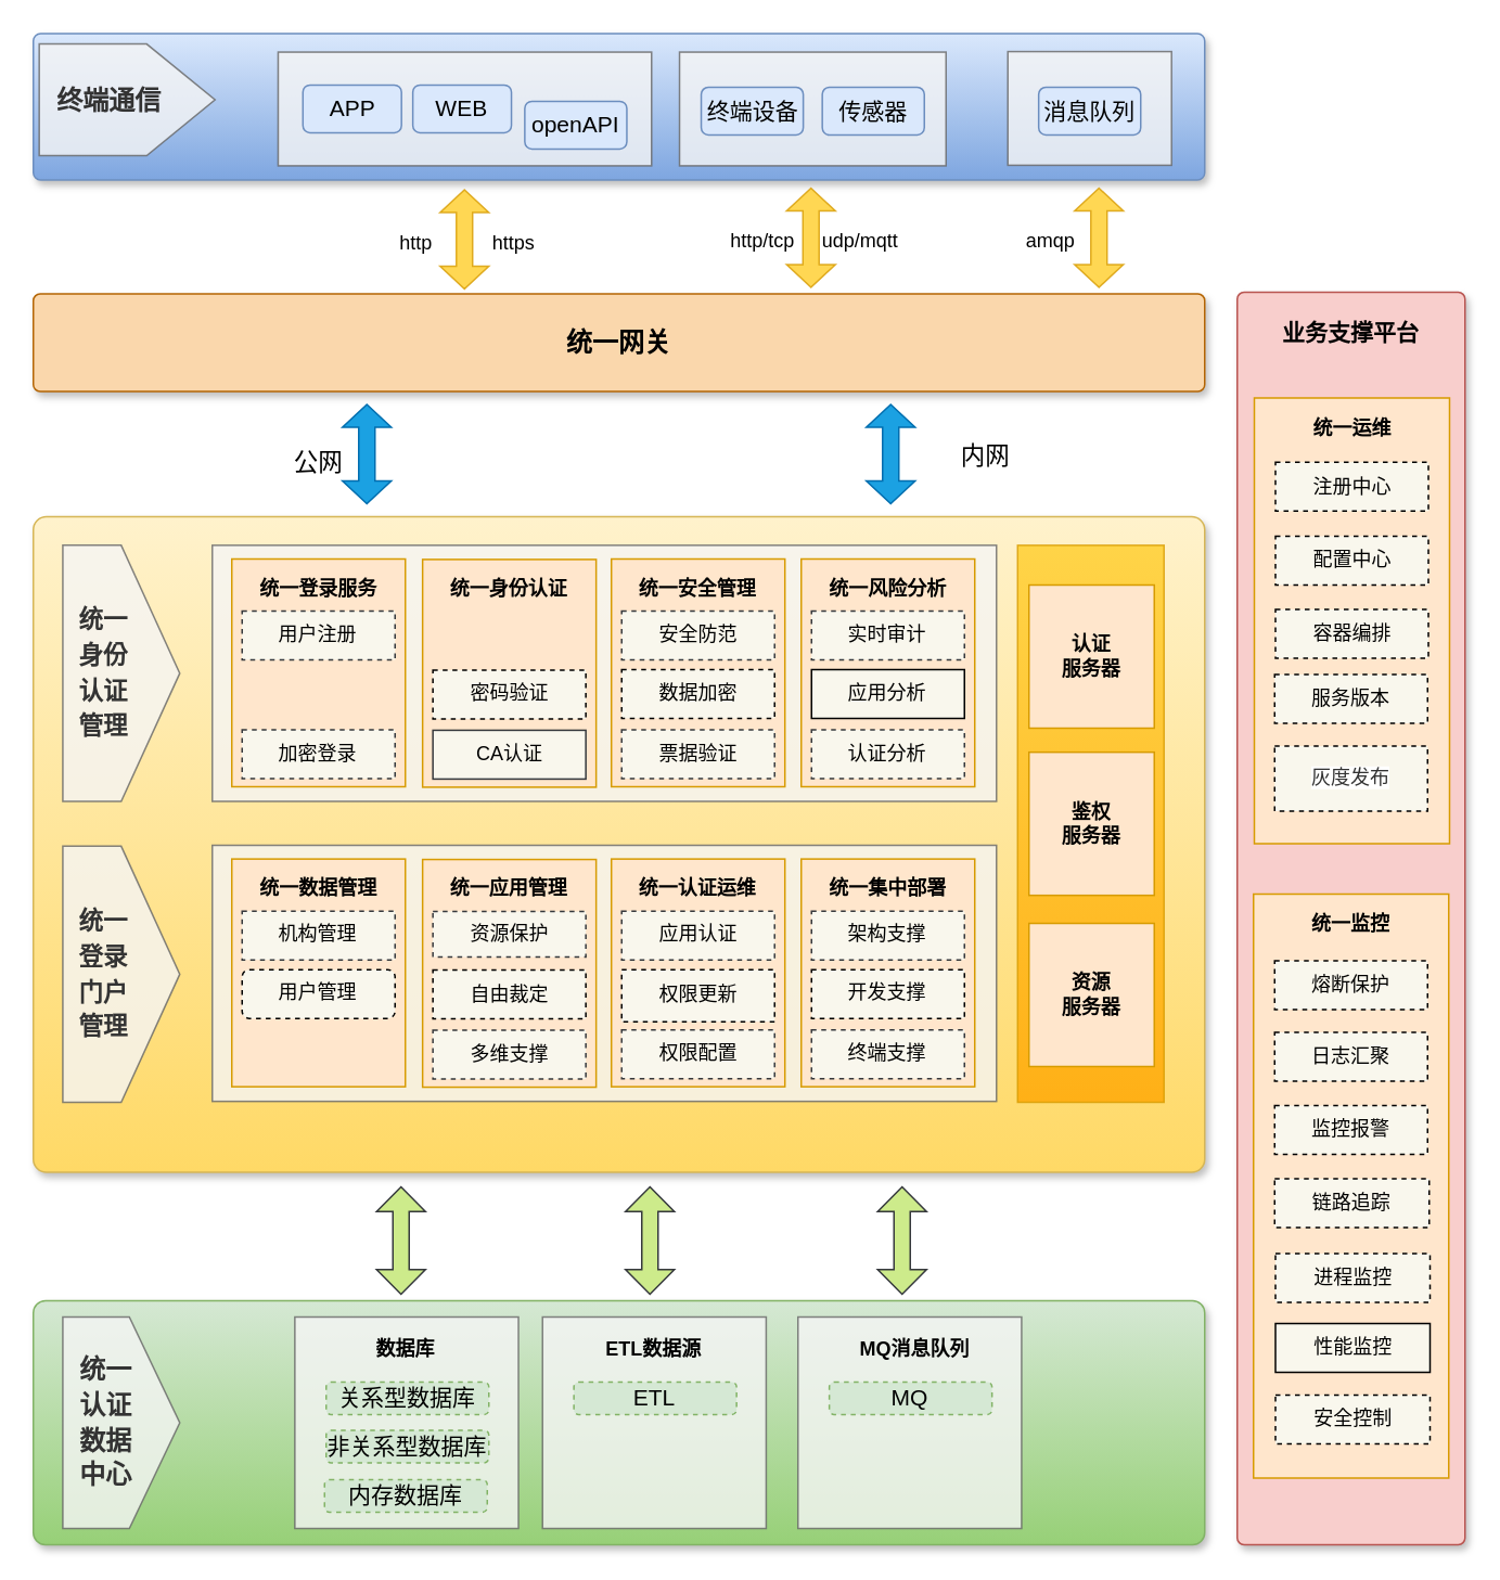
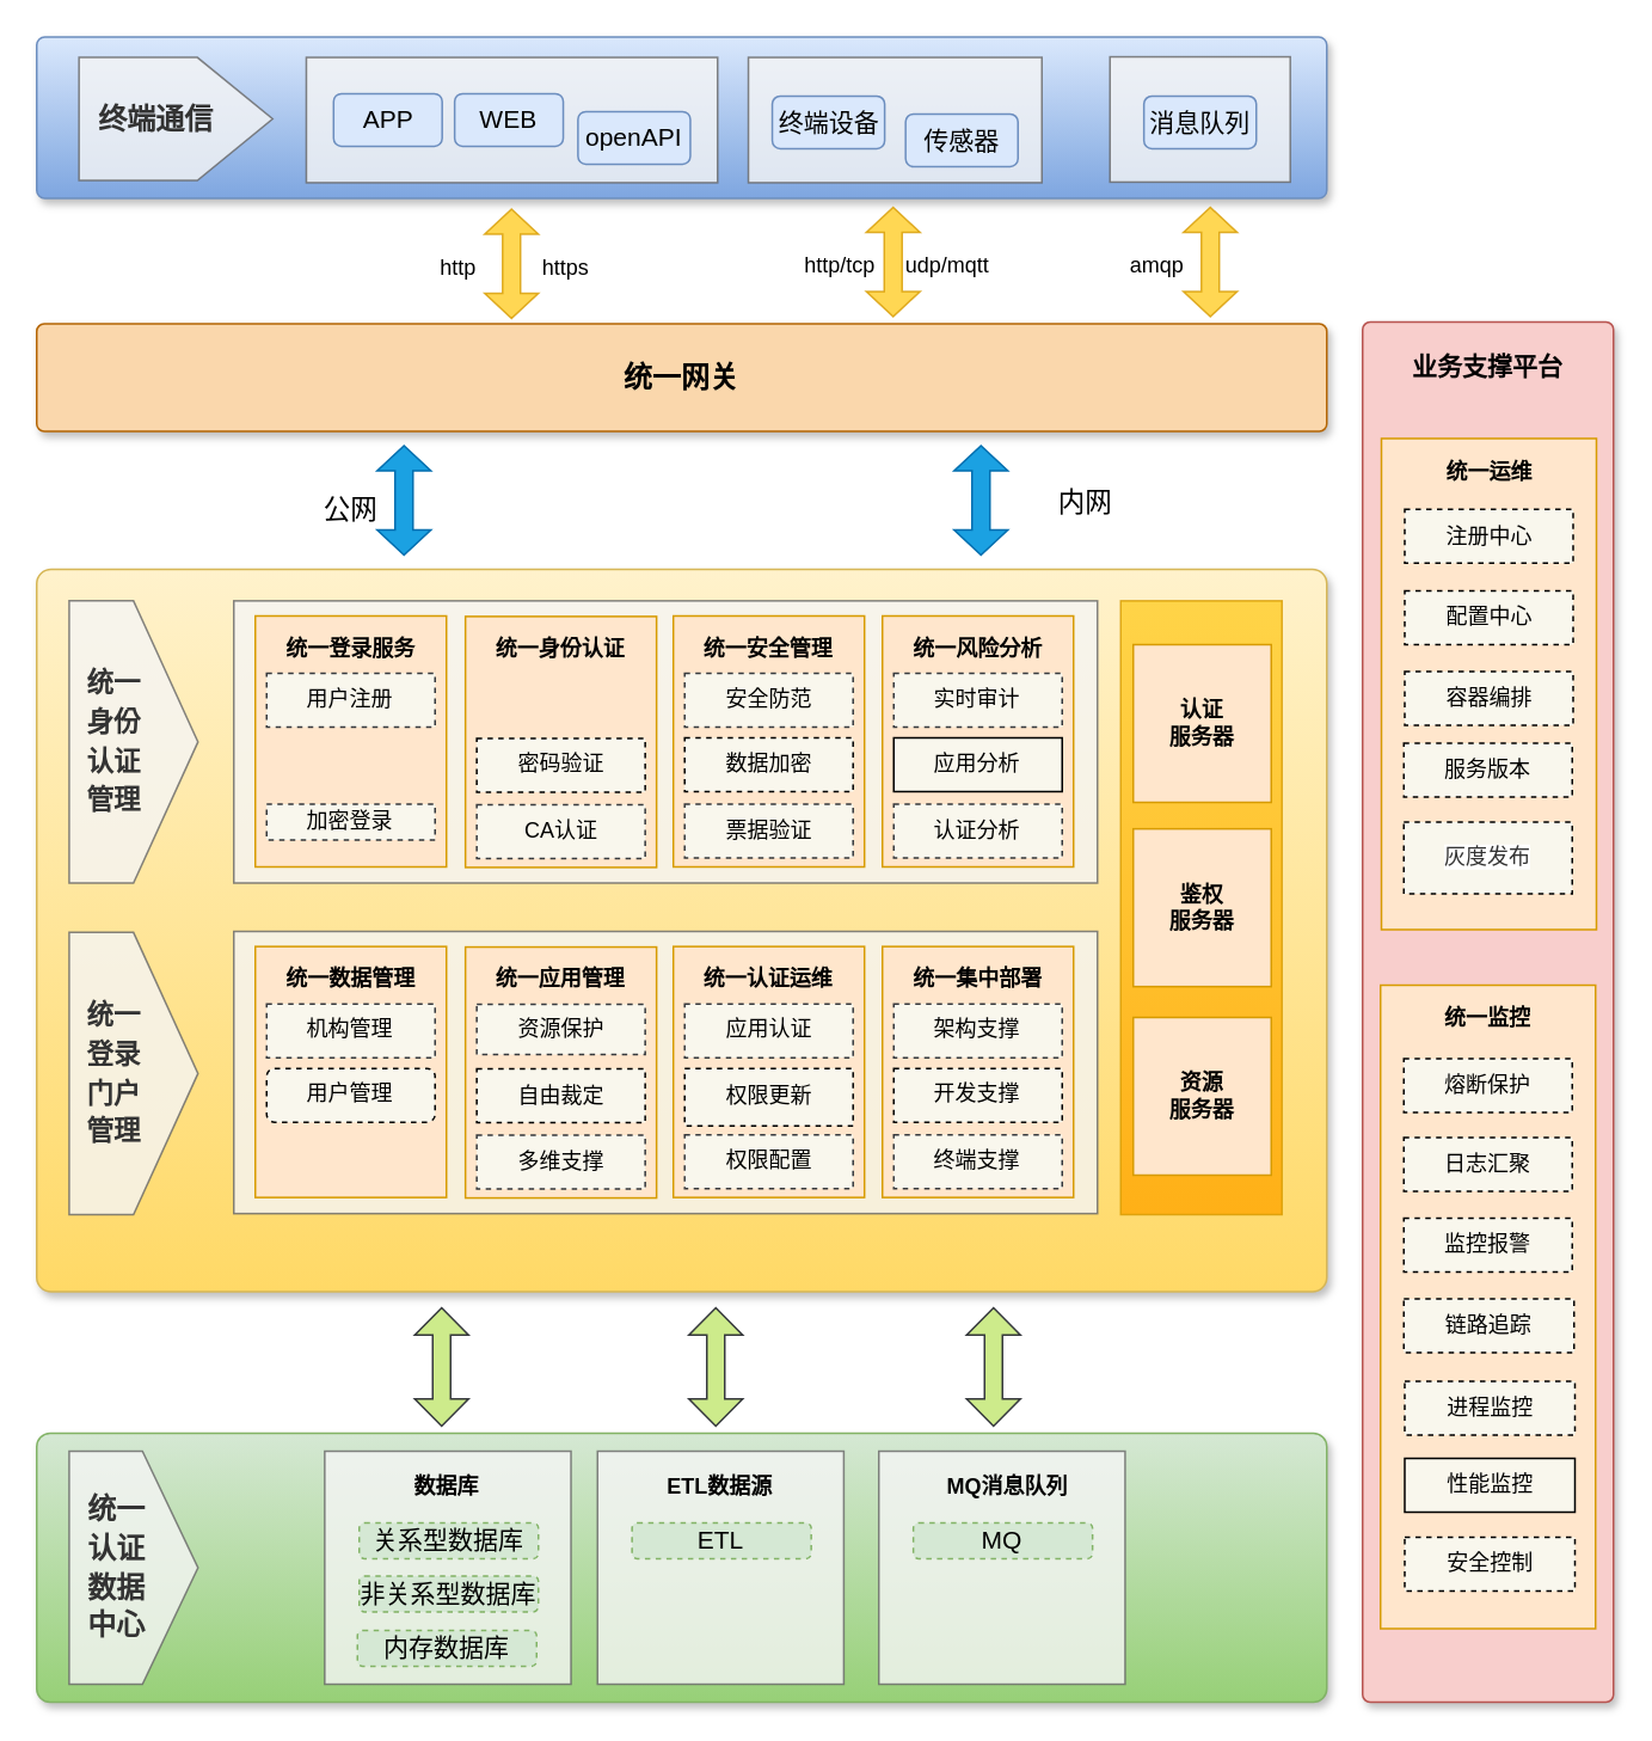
- <mxCell id="3" value="&lt;span style=&quot;color: rgb(51, 51, 51);&quot;&gt;&lt;b&gt;&lt;font style=&quot;font-size: 16px;&quot;&gt;&amp;nbsp; 终端通信&lt;/font&gt;&lt;/b&gt;&lt;/span&gt;" style="html=1;shadow=0;dashed=0;align=left;verticalAlign=middle;shape=mxgraph.arrows2.arrow;dy=0;dx=42;notch=0;rounded=0;glass=0;sketch=0;fontSize=18;fillColor=#f5f5f5;fontColor=#333333;strokeColor=#666666;whiteSpace=wrap;opacity=80;" vertex="1" parent="2"><mxGeometry x="3.615" y="6.38" width="108.05" height="68.62" as="geometry" /></mxCell>
+ <mxCell id="3" value="&lt;span style=&quot;color: rgb(51, 51, 51);&quot;&gt;&lt;b&gt;&lt;font style=&quot;font-size: 16px;&quot;&gt;&amp;nbsp; 终端通信&lt;/font&gt;&lt;/b&gt;&lt;/span&gt;" style="html=1;shadow=0;dashed=0;align=left;verticalAlign=middle;shape=mxgraph.arrows2.arrow;dy=0;dx=42;notch=0;rounded=0;glass=0;sketch=0;fontSize=18;fillColor=#f5f5f5;fontColor=#333333;strokeColor=#666666;whiteSpace=wrap;opacity=80;" vertex="1" parent="2"><mxGeometry x="23.615" y="11.38" width="108.05" height="68.62" as="geometry" /></mxCell>
- <mxCell id="6" value="&lt;span style=&quot;font-size: 14px;&quot;&gt;传感器&lt;/span&gt;" style="rounded=1;whiteSpace=wrap;html=1;shadow=0;glass=0;sketch=0;fillColor=#dae8fc;strokeColor=#6c8ebf;gradientColor=none;" vertex="1" parent="2"><mxGeometry x="484.941" y="32.98" width="62.716" height="29.33" as="geometry" /></mxCell>
+ <mxCell id="6" value="&lt;span style=&quot;font-size: 14px;&quot;&gt;传感器&lt;/span&gt;" style="rounded=1;whiteSpace=wrap;html=1;shadow=0;glass=0;sketch=0;fillColor=#dae8fc;strokeColor=#6c8ebf;gradientColor=none;" vertex="1" parent="2"><mxGeometry x="484.941" y="42.98" width="62.716" height="29.33" as="geometry" /></mxCell>
- <mxCell id="20" value="加密登录" style="rounded=0;whiteSpace=wrap;html=1;shadow=0;fontSize=12;fillColor=#f9f7ed;strokeColor=#36393d;dashed=1;" vertex="1" parent="16"><mxGeometry x="6.33" y="105" width="94" height="30" as="geometry" /></mxCell>
+ <mxCell id="20" value="加密登录" style="rounded=0;whiteSpace=wrap;html=1;shadow=0;fontSize=12;fillColor=#f9f7ed;strokeColor=#36393d;dashed=1;" vertex="1" parent="16"><mxGeometry x="6.33" y="105" width="94" height="20" as="geometry" /></mxCell>
- <mxCell id="25" value="CA认证" style="rounded=0;whiteSpace=wrap;html=1;shadow=0;fontSize=12;fillColor=#f9f7ed;strokeColor=#36393d;dashed=0;" vertex="1" parent="21"><mxGeometry x="6.33" y="105" width="94" height="30" as="geometry" /></mxCell>
+ <mxCell id="25" value="CA认证" style="rounded=0;whiteSpace=wrap;html=1;shadow=0;fontSize=12;fillColor=#f9f7ed;strokeColor=#36393d;dashed=1;" vertex="1" parent="21"><mxGeometry x="6.33" y="105" width="94" height="30" as="geometry" /></mxCell>
